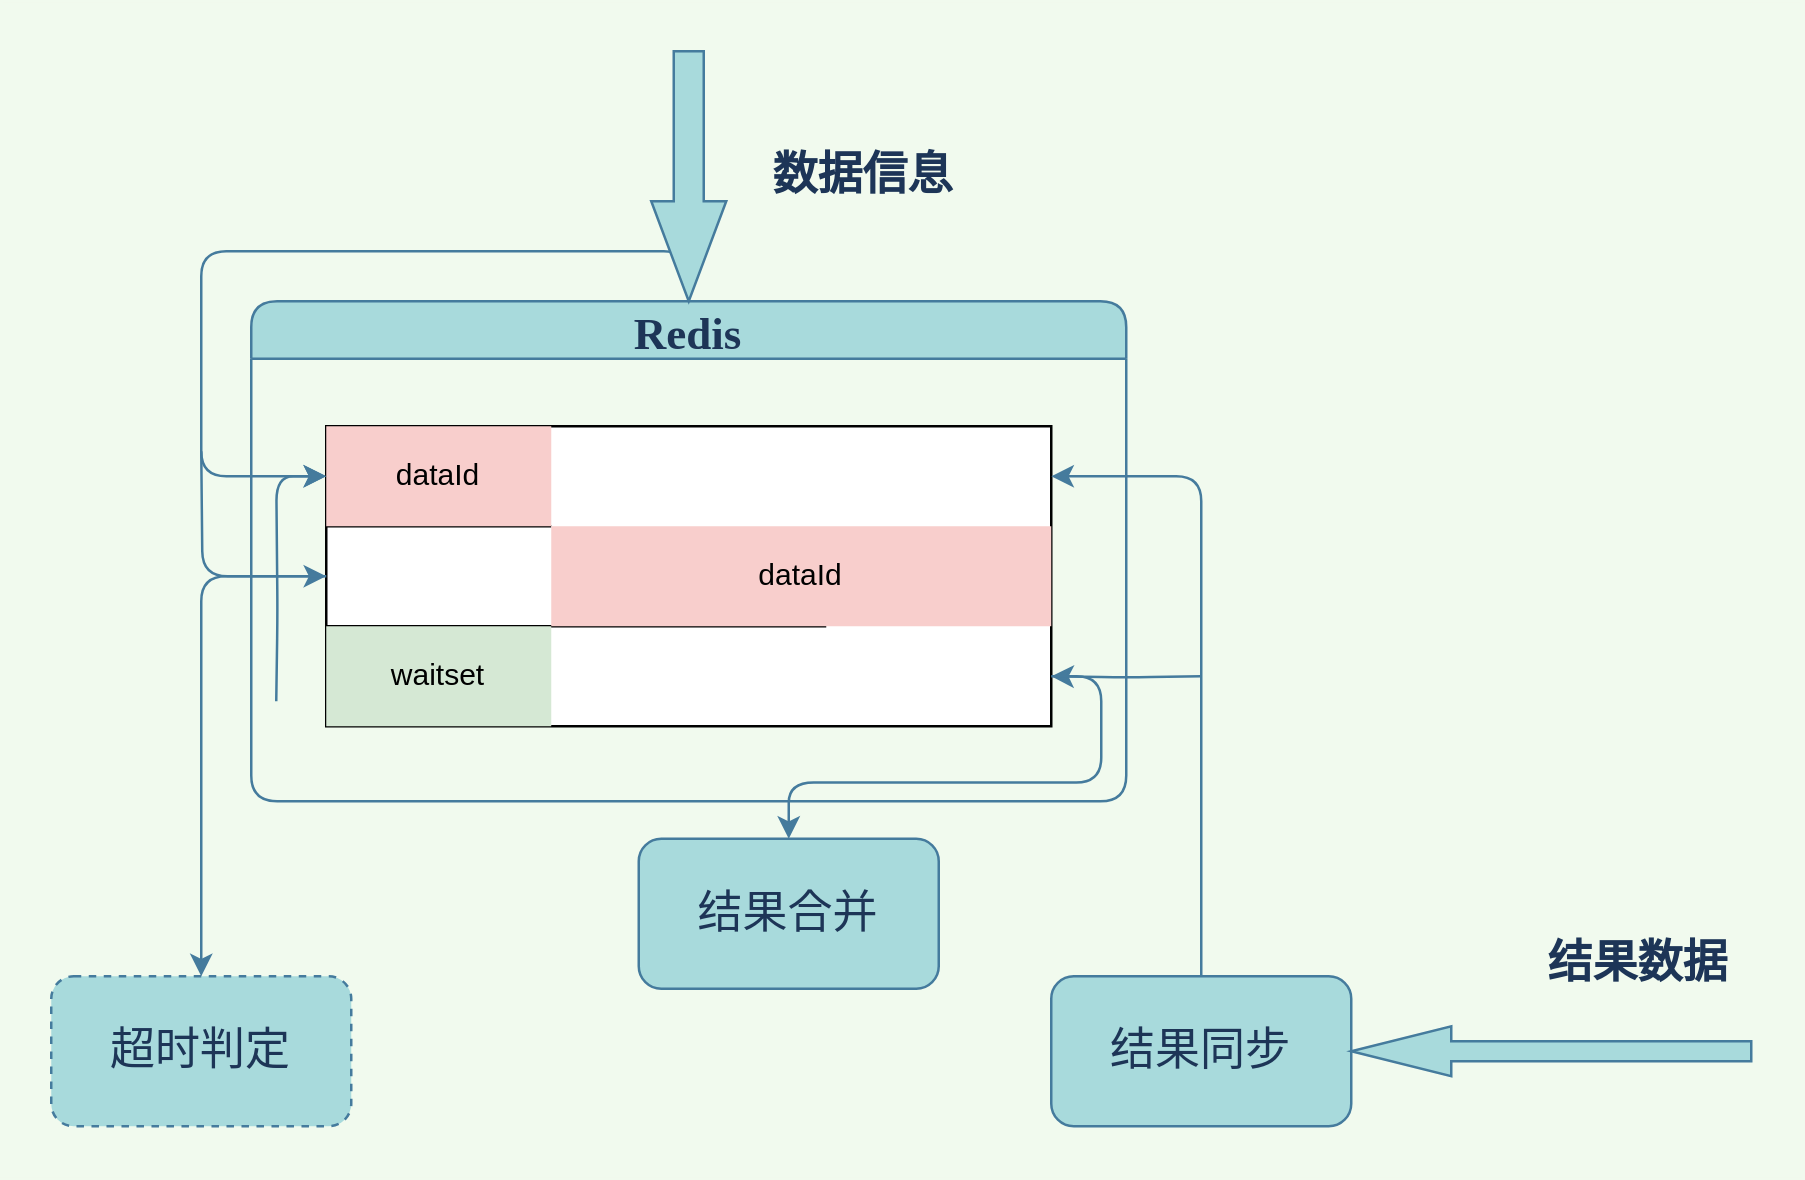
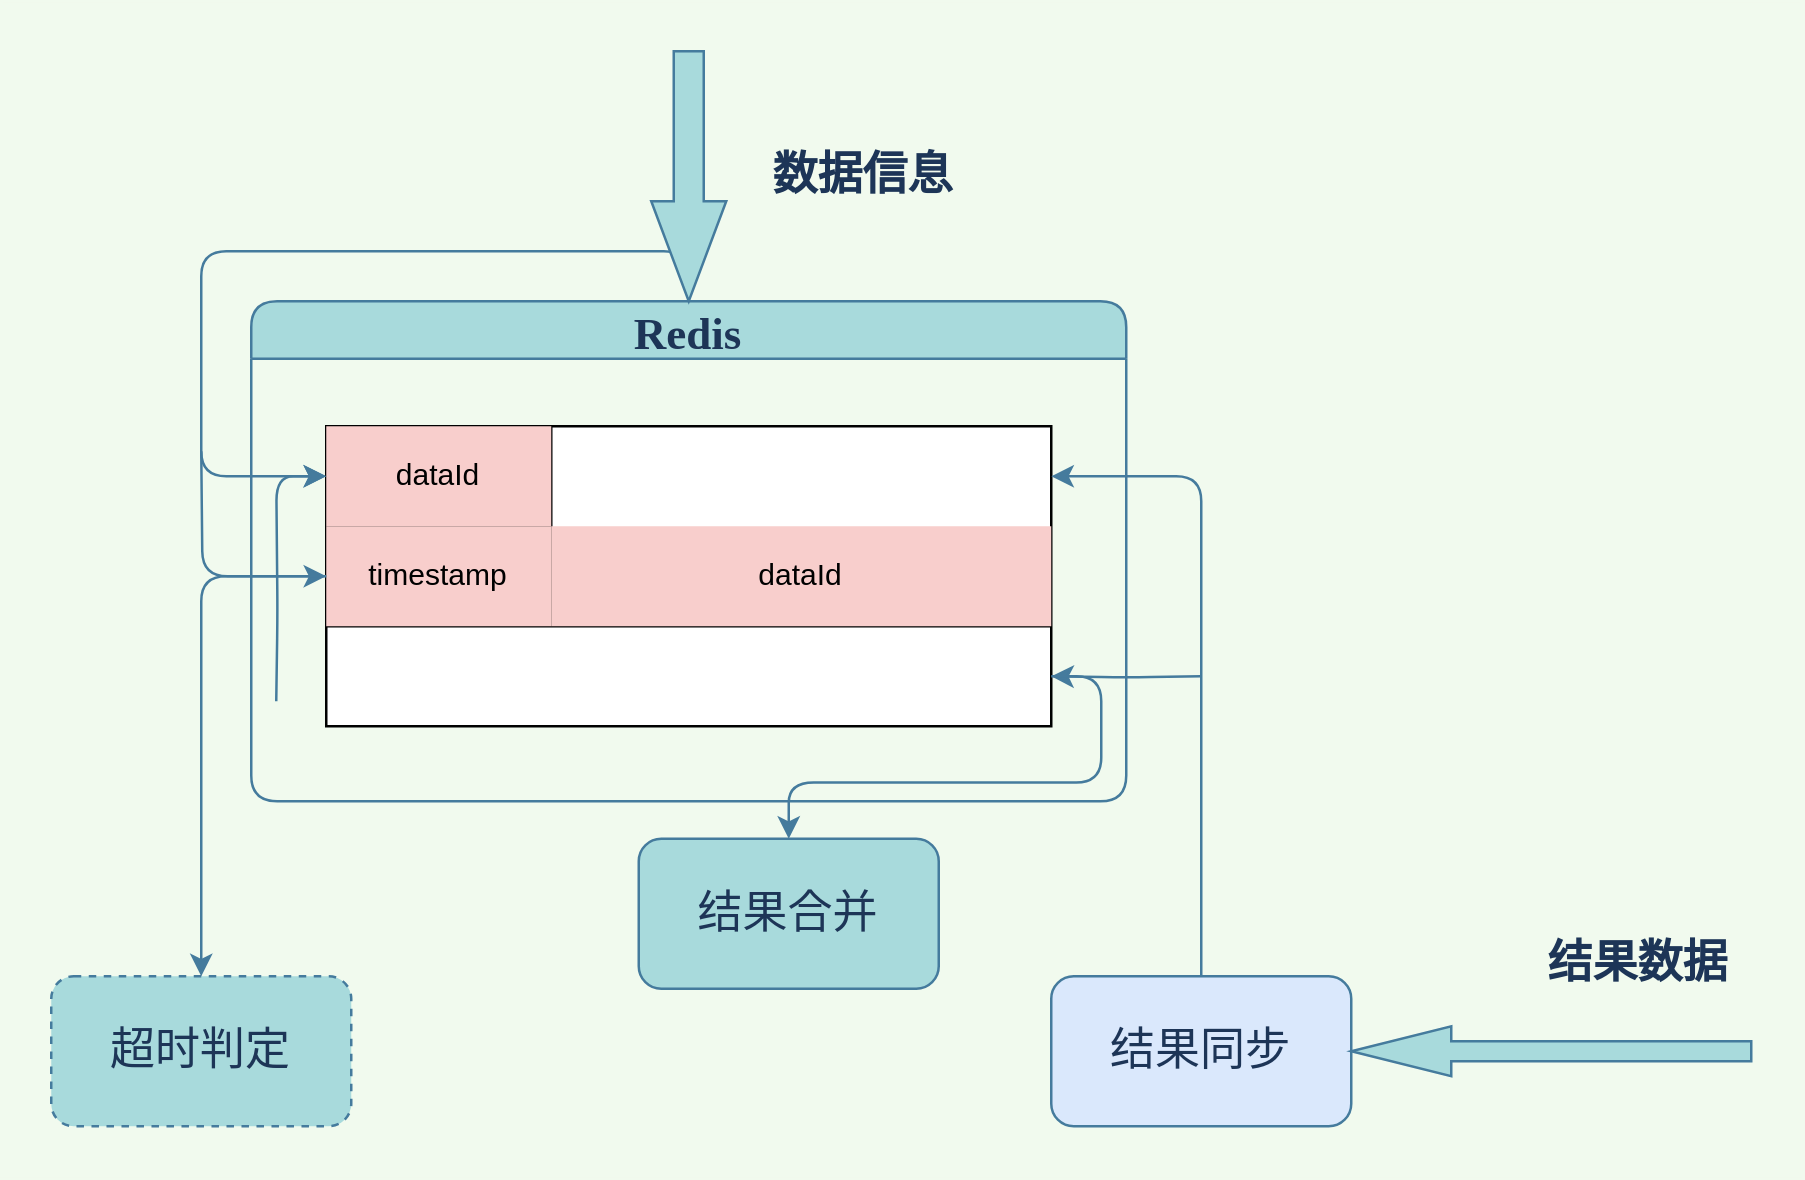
+ <mxCell id="7" value="timestamp" style="shape=partialRectangle;html=1;whiteSpace=wrap;connectable=0;overflow=hidden;fillColor=#f8cecc;top=0;left=0;bottom=0;right=0;strokeColor=#b85450;" vertex="1" parent="6"><mxGeometry width="90" height="40" as="geometry" /></mxCell>
- <mxCell id="10" value="waitset" style="shape=partialRectangle;html=1;whiteSpace=wrap;connectable=0;overflow=hidden;fillColor=#d5e8d4;top=0;left=0;bottom=0;right=0;strokeColor=#82b366;" vertex="1" parent="9"><mxGeometry width="90" height="40" as="geometry" /></mxCell>
- <mxCell id="16" value="结果同步" style="rounded=1;whiteSpace=wrap;html=1;sketch=0;strokeColor=#457B9D;fillColor=#A8DADC;fontFamily=Verdana;fontSize=18;fontColor=#1D3557;" vertex="1" parent="1"><mxGeometry x="420" y="390" width="120" height="60" as="geometry" /></mxCell>
+ <mxCell id="16" value="结果同步" style="rounded=1;whiteSpace=wrap;html=1;sketch=0;strokeColor=#457B9D;fillColor=#dae8fc;fontFamily=Verdana;fontSize=18;fontColor=#1D3557;" vertex="1" parent="1"><mxGeometry x="420" y="390" width="120" height="60" as="geometry" /></mxCell>
